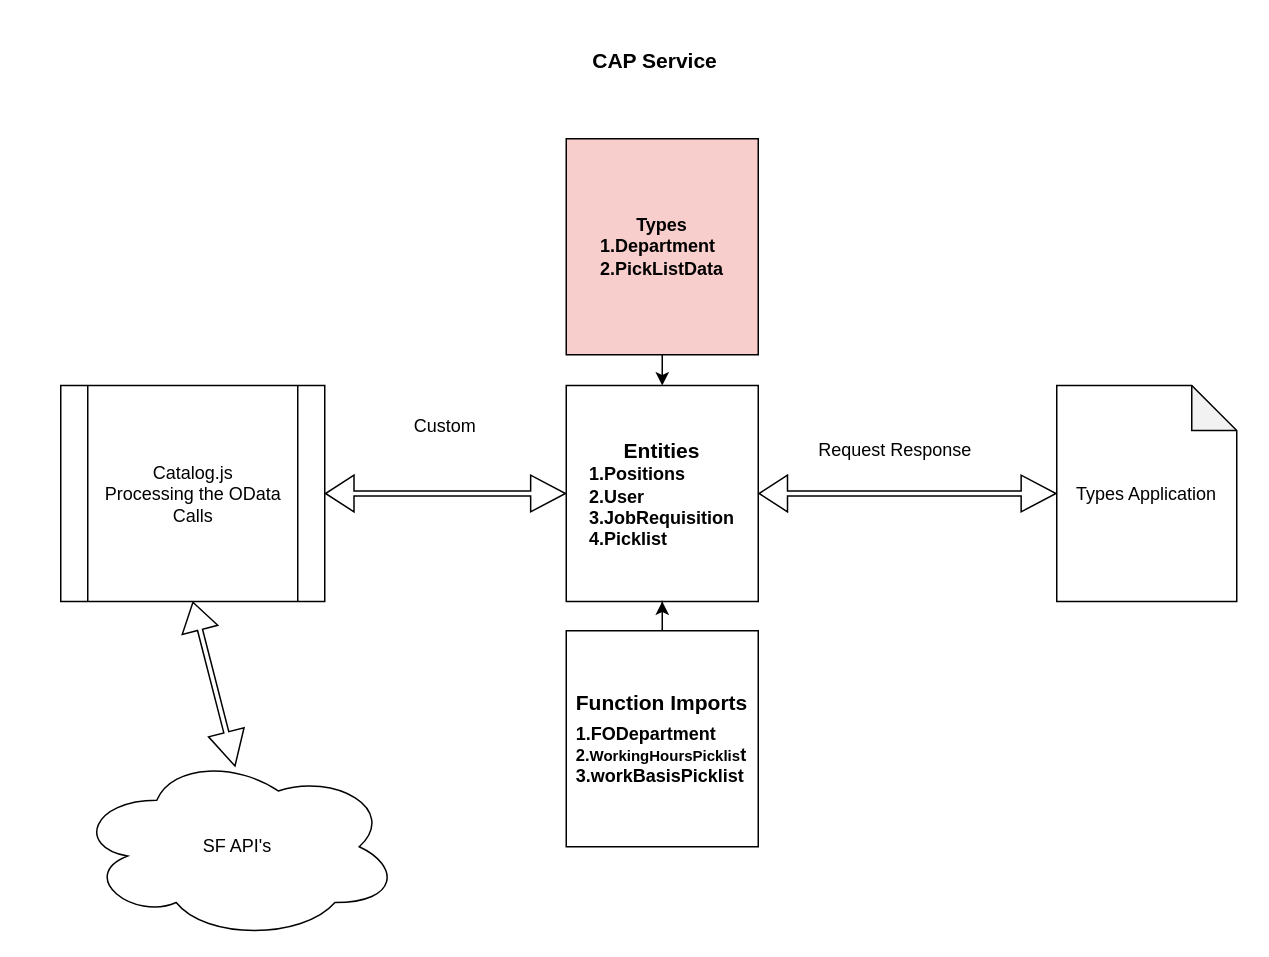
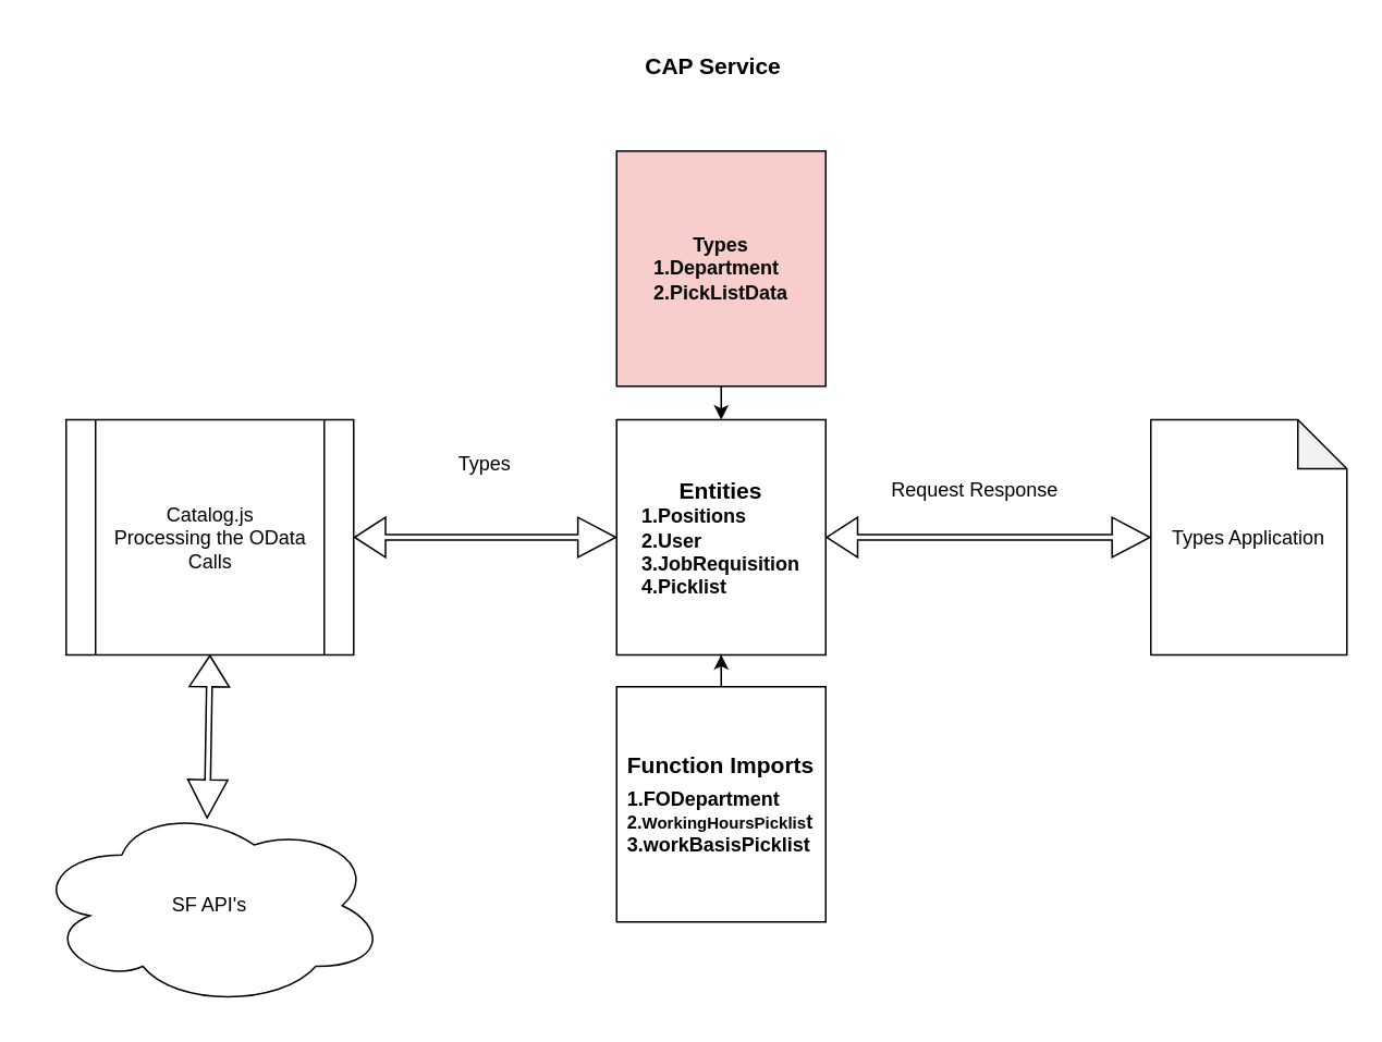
- <mxCell id="15" value="Custom" style="text;html=1;align=center;verticalAlign=middle;resizable=0;points=[];autosize=1;strokeColor=none;fillColor=none;" vertex="1" parent="1"><mxGeometry x="264" y="268" width="64" height="32" as="geometry" /></mxCell>
+ <mxCell id="15" value="Types" style="text;html=1;align=center;verticalAlign=middle;resizable=0;points=[];autosize=1;strokeColor=none;fillColor=none;" vertex="1" parent="1"><mxGeometry x="264" y="268" width="64" height="32" as="geometry" /></mxCell>
- <mxCell id="12" value="SF API's" style="ellipse;shape=cloud;whiteSpace=wrap;html=1;" vertex="1" parent="1"><mxGeometry x="50" y="502" width="216" height="124" as="geometry" /></mxCell>
+ <mxCell id="12" value="SF API's" style="ellipse;shape=cloud;whiteSpace=wrap;html=1;" vertex="1" parent="1"><mxGeometry x="20" y="492" width="216" height="124" as="geometry" /></mxCell>
